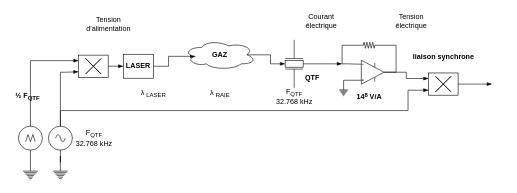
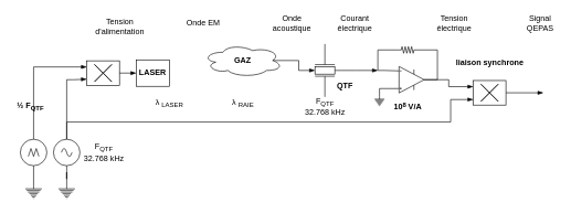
+ <mxCell id="10" value="Onde EM" style="text;html=1;align=center;verticalAlign=middle;resizable=0;points=[];autosize=1;strokeColor=none;fillColor=none;" vertex="1" parent="1"><mxGeometry x="271" y="25" width="70" height="20" as="geometry" /></mxCell>
+ <mxCell id="13" value="&lt;div&gt;Onde&lt;/div&gt;&lt;div&gt;acoustique&lt;/div&gt;" style="text;html=1;align=center;verticalAlign=middle;resizable=0;points=[];autosize=1;strokeColor=none;fillColor=none;" vertex="1" parent="1"><mxGeometry x="400" y="20" width="80" height="30" as="geometry" /></mxCell>
+ <mxCell id="30" value="&lt;div&gt;Signal&lt;/div&gt;&lt;div&gt;QEPAS&lt;br&gt;&lt;/div&gt;" style="text;html=1;align=center;verticalAlign=middle;resizable=0;points=[];autosize=1;strokeColor=none;fillColor=none;" vertex="1" parent="1"><mxGeometry x="790" y="20" width="50" height="30" as="geometry" /></mxCell>
- <mxCell id="2" style="edgeStyle=orthogonalEdgeStyle;rounded=0;orthogonalLoop=1;jettySize=auto;html=1;entryX=0.16;entryY=0.55;entryDx=0;entryDy=0;entryPerimeter=0;endArrow=blockThin;endFill=1;" edge="1" parent="1" source="3" target="6"><mxGeometry relative="1" as="geometry" /></mxCell>
- <mxCell id="21" value="&lt;b&gt;14&lt;sup&gt;8 &lt;/sup&gt;V/A&lt;br&gt;&lt;/b&gt;" style="text;html=1;align=center;verticalAlign=middle;resizable=0;points=[];autosize=1;strokeColor=none;fillColor=none;" vertex="1" parent="1"><mxGeometry x="585" y="150" width="60" height="20" as="geometry" /></mxCell>
+ <mxCell id="21" value="&lt;b&gt;10&lt;sup&gt;8 &lt;/sup&gt;V/A&lt;br&gt;&lt;/b&gt;" style="text;html=1;align=center;verticalAlign=middle;resizable=0;points=[];autosize=1;strokeColor=none;fillColor=none;" vertex="1" parent="1"><mxGeometry x="585" y="150" width="60" height="20" as="geometry" /></mxCell>
